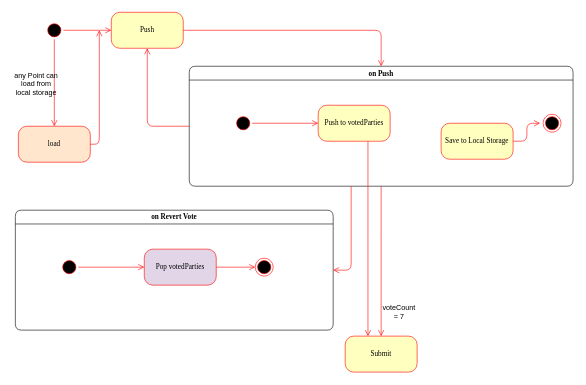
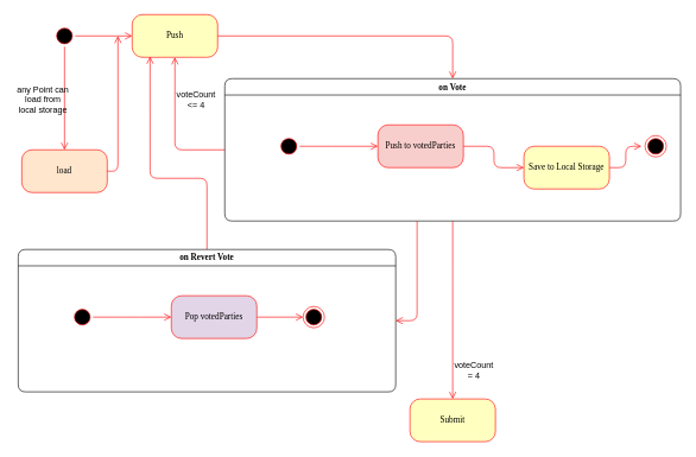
- <mxCell id="4" value="on Push" style="swimlane;whiteSpace=wrap;html=1;rounded=1;shadow=0;comic=0;labelBackgroundColor=none;strokeWidth=1;fontFamily=Verdana;fontSize=12;align=center;" parent="1" vertex="1"><mxGeometry x="315" y="110" width="640" height="200" as="geometry" /></mxCell>
+ <mxCell id="4" value="on Vote" style="swimlane;whiteSpace=wrap;html=1;rounded=1;shadow=0;comic=0;labelBackgroundColor=none;strokeWidth=1;fontFamily=Verdana;fontSize=12;align=center;" parent="1" vertex="1"><mxGeometry x="315" y="110" width="640" height="200" as="geometry" /></mxCell>
+ <mxCell id="15" value="voteCount &amp;lt;= 4" style="text;html=1;strokeColor=none;fillColor=none;align=center;verticalAlign=middle;whiteSpace=wrap;rounded=0;" vertex="1" parent="1"><mxGeometry x="255" y="130" width="40" height="20" as="geometry" /></mxCell>
- <mxCell id="6" value="Push to votedParties" style="rounded=1;whiteSpace=wrap;html=1;arcSize=24;fillColor=#ffffc0;strokeColor=#ff0000;shadow=0;comic=0;labelBackgroundColor=none;fontFamily=Verdana;fontSize=12;fontColor=#000000;align=center;" parent="4" vertex="1"><mxGeometry x="215" y="65" width="120" height="60" as="geometry" /></mxCell>
+ <mxCell id="6" value="Push to votedParties" style="rounded=1;whiteSpace=wrap;html=1;arcSize=24;fillColor=#f8cecc;strokeColor=#ff0000;shadow=0;comic=0;labelBackgroundColor=none;fontFamily=Verdana;fontSize=12;fontColor=#000000;align=center;" parent="4" vertex="1"><mxGeometry x="215" y="65" width="120" height="60" as="geometry" /></mxCell>
+ <mxCell id="30" style="edgeStyle=orthogonalEdgeStyle;html=1;labelBackgroundColor=none;endArrow=open;endSize=8;strokeColor=#ff0000;fontFamily=Verdana;fontSize=12;align=left;exitX=0.5;exitY=0;exitDx=0;exitDy=0;entryX=0.209;entryY=0.984;entryDx=0;entryDy=0;entryPerimeter=0;" edge="1" parent="1" source="20" target="3"><mxGeometry relative="1" as="geometry"><mxPoint x="205" y="325" as="sourcePoint" /><mxPoint x="285" y="325" as="targetPoint" /><Array as="points"><mxPoint x="290" y="250" /><mxPoint x="210" y="250" /></Array></mxGeometry></mxCell>
- <mxCell id="18" value="voteCount = 7" style="text;html=1;strokeColor=none;fillColor=none;align=center;verticalAlign=middle;whiteSpace=wrap;rounded=0;" vertex="1" parent="1"><mxGeometry x="645" y="510" width="40" height="20" as="geometry" /></mxCell>
+ <mxCell id="18" value="voteCount = 4" style="text;html=1;strokeColor=none;fillColor=none;align=center;verticalAlign=middle;whiteSpace=wrap;rounded=0;" vertex="1" parent="1"><mxGeometry x="645" y="510" width="40" height="20" as="geometry" /></mxCell>
- <mxCell id="5" style="edgeStyle=elbowEdgeStyle;html=1;labelBackgroundColor=none;endArrow=open;endSize=8;strokeColor=#ff0000;fontFamily=Verdana;fontSize=12;align=left;" parent="4" source="6" target="17" edge="1"><mxGeometry relative="1" as="geometry" /></mxCell>
+ <mxCell id="5" style="edgeStyle=elbowEdgeStyle;html=1;labelBackgroundColor=none;endArrow=open;endSize=8;strokeColor=#ff0000;fontFamily=Verdana;fontSize=12;align=left;" parent="4" source="6" target="11" edge="1"><mxGeometry relative="1" as="geometry" /></mxCell>
